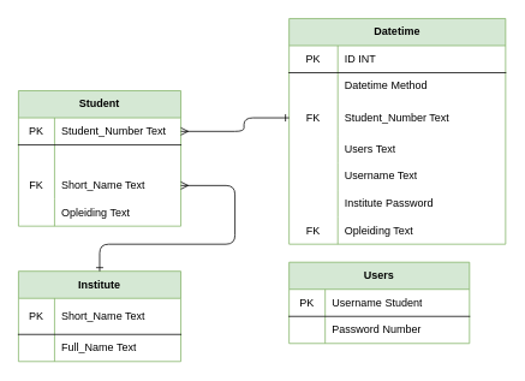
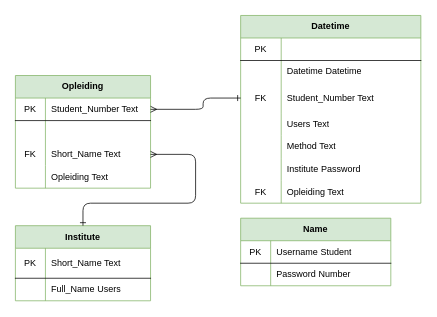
- <mxCell id="24" value="ID INT" style="shape=partialRectangle;html=1;whiteSpace=wrap;connectable=0;fillColor=none;top=0;left=0;bottom=0;right=0;align=left;spacingLeft=6;overflow=hidden;" parent="22" vertex="1"><mxGeometry x="54" width="186" height="30" as="geometry" /></mxCell>
- <mxCell id="27" value="Datetime Method" style="shape=partialRectangle;html=1;whiteSpace=wrap;connectable=0;fillColor=none;top=0;left=0;bottom=0;right=0;align=left;spacingLeft=6;overflow=hidden;" parent="25" vertex="1"><mxGeometry x="54" width="186" height="30" as="geometry" /></mxCell>
+ <mxCell id="27" value="Datetime Datetime" style="shape=partialRectangle;html=1;whiteSpace=wrap;connectable=0;fillColor=none;top=0;left=0;bottom=0;right=0;align=left;spacingLeft=6;overflow=hidden;" parent="25" vertex="1"><mxGeometry x="54" width="186" height="30" as="geometry" /></mxCell>
- <mxCell id="2" value="Student" style="shape=table;html=1;whiteSpace=wrap;startSize=30;container=1;collapsible=0;childLayout=tableLayout;fixedRows=1;rowLines=0;fontStyle=1;align=center;fillColor=#d5e8d4;strokeColor=#82b366;" parent="1" vertex="1"><mxGeometry x="20" y="100" width="180" height="150" as="geometry" /></mxCell>
+ <mxCell id="2" value="Opleiding" style="shape=table;html=1;whiteSpace=wrap;startSize=30;container=1;collapsible=0;childLayout=tableLayout;fixedRows=1;rowLines=0;fontStyle=1;align=center;fillColor=#d5e8d4;strokeColor=#82b366;" parent="1" vertex="1"><mxGeometry x="20" y="100" width="180" height="150" as="geometry" /></mxCell>
- <mxCell id="36" value="Username Text" style="shape=partialRectangle;html=1;whiteSpace=wrap;connectable=0;fillColor=none;top=0;left=0;bottom=0;right=0;align=left;spacingLeft=6;overflow=hidden;" parent="34" vertex="1"><mxGeometry x="54" width="186" height="30" as="geometry" /></mxCell>
+ <mxCell id="36" value="Method Text" style="shape=partialRectangle;html=1;whiteSpace=wrap;connectable=0;fillColor=none;top=0;left=0;bottom=0;right=0;align=left;spacingLeft=6;overflow=hidden;" parent="34" vertex="1"><mxGeometry x="54" width="186" height="30" as="geometry" /></mxCell>
- <mxCell id="45" value="Users" style="shape=table;html=1;whiteSpace=wrap;startSize=30;container=1;collapsible=0;childLayout=tableLayout;fixedRows=1;rowLines=0;fontStyle=1;align=center;fillColor=#d5e8d4;strokeColor=#82b366;" parent="1" vertex="1"><mxGeometry x="320" y="290" width="200" height="90" as="geometry" /></mxCell>
+ <mxCell id="45" value="Name" style="shape=table;html=1;whiteSpace=wrap;startSize=30;container=1;collapsible=0;childLayout=tableLayout;fixedRows=1;rowLines=0;fontStyle=1;align=center;fillColor=#d5e8d4;strokeColor=#82b366;" parent="1" vertex="1"><mxGeometry x="320" y="290" width="200" height="90" as="geometry" /></mxCell>
- <mxCell id="20" value="Full_Name Text" style="shape=partialRectangle;html=1;whiteSpace=wrap;connectable=0;fillColor=none;top=0;left=0;bottom=0;right=0;align=left;spacingLeft=6;overflow=hidden;" parent="18" vertex="1"><mxGeometry x="40" width="140" height="30" as="geometry" /></mxCell>
+ <mxCell id="20" value="Full_Name Users" style="shape=partialRectangle;html=1;whiteSpace=wrap;connectable=0;fillColor=none;top=0;left=0;bottom=0;right=0;align=left;spacingLeft=6;overflow=hidden;" parent="18" vertex="1"><mxGeometry x="40" width="140" height="30" as="geometry" /></mxCell>
